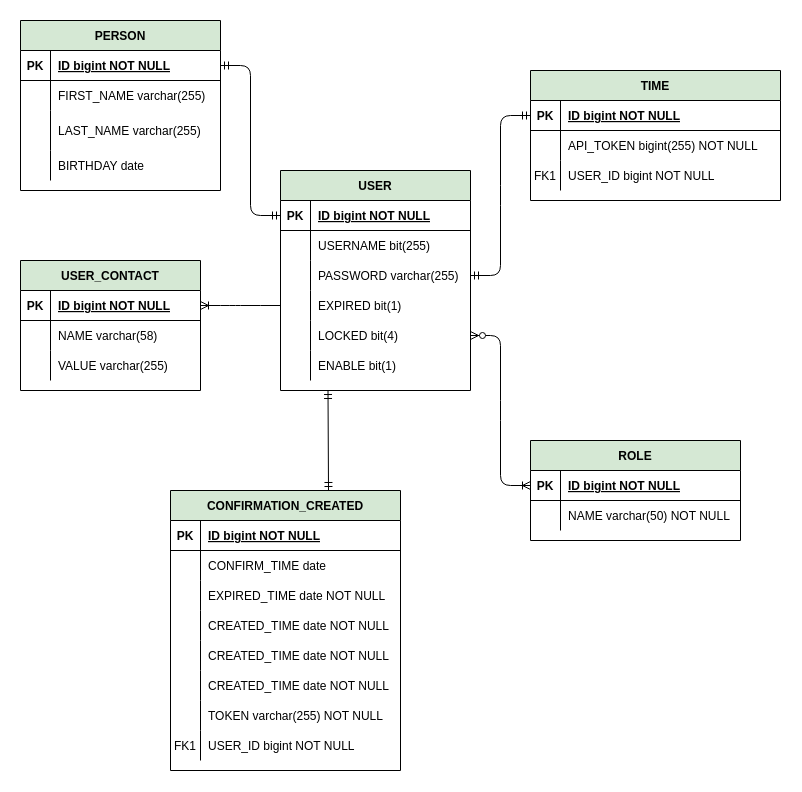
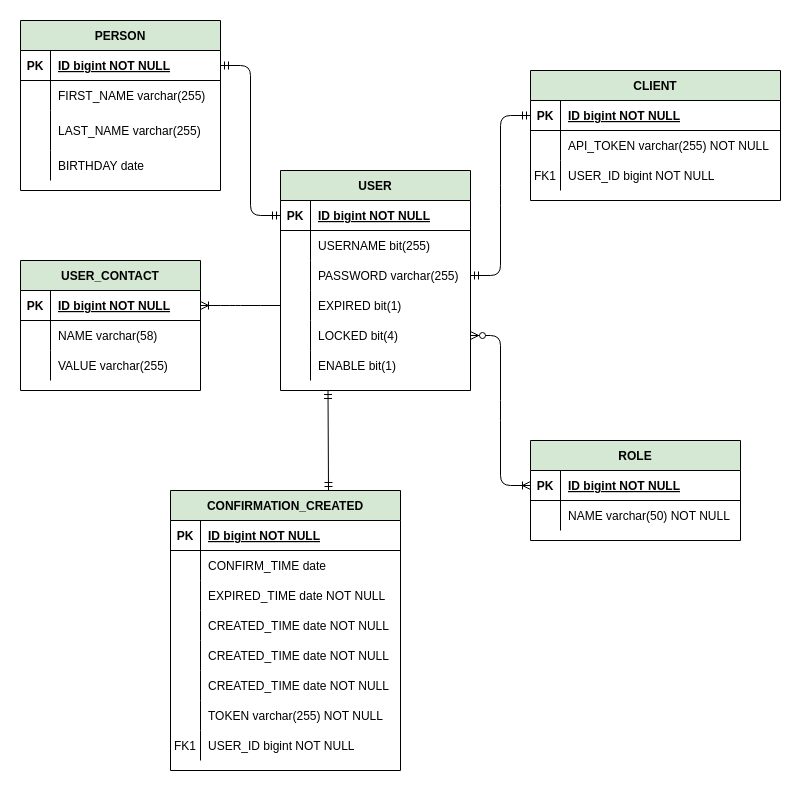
- <mxCell id="79" value="TIME" style="shape=table;startSize=30;container=1;collapsible=1;childLayout=tableLayout;fixedRows=1;rowLines=0;fontStyle=1;align=center;resizeLast=1;rounded=0;shadow=0;sketch=0;strokeColor=#000000;fillColor=#d5e8d4;" vertex="1" parent="1"><mxGeometry x="530" y="70" width="250" height="130" as="geometry" /></mxCell>
+ <mxCell id="79" value="CLIENT" style="shape=table;startSize=30;container=1;collapsible=1;childLayout=tableLayout;fixedRows=1;rowLines=0;fontStyle=1;align=center;resizeLast=1;rounded=0;shadow=0;sketch=0;strokeColor=#000000;fillColor=#d5e8d4;" vertex="1" parent="1"><mxGeometry x="530" y="70" width="250" height="130" as="geometry" /></mxCell>
- <mxCell id="85" value="API_TOKEN bigint(255) NOT NULL" style="shape=partialRectangle;connectable=0;fillColor=none;top=0;left=0;bottom=0;right=0;align=left;spacingLeft=6;overflow=hidden;rounded=0;shadow=0;sketch=0;strokeColor=#000000;" vertex="1" parent="83"><mxGeometry x="30" width="220" height="30" as="geometry"><mxRectangle width="220" height="30" as="alternateBounds" /></mxGeometry></mxCell>
+ <mxCell id="85" value="API_TOKEN varchar(255) NOT NULL" style="shape=partialRectangle;connectable=0;fillColor=none;top=0;left=0;bottom=0;right=0;align=left;spacingLeft=6;overflow=hidden;rounded=0;shadow=0;sketch=0;strokeColor=#000000;" vertex="1" parent="83"><mxGeometry x="30" width="220" height="30" as="geometry"><mxRectangle width="220" height="30" as="alternateBounds" /></mxGeometry></mxCell>
